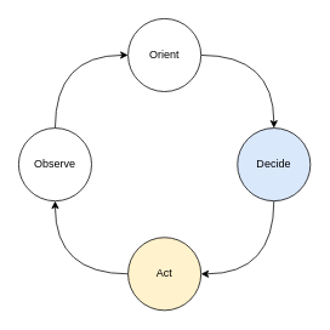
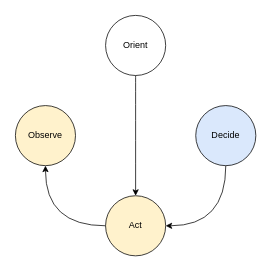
- <mxCell id="4" style="edgeStyle=orthogonalEdgeStyle;curved=1;rounded=0;orthogonalLoop=1;jettySize=auto;html=1;" edge="1" parent="1" source="5" target="9"><mxGeometry relative="1" as="geometry" /></mxCell>
+ <mxCell id="4" style="edgeStyle=orthogonalEdgeStyle;curved=1;rounded=0;orthogonalLoop=1;jettySize=auto;html=1;" edge="1" parent="1" source="5" target="7"><mxGeometry relative="1" as="geometry" /></mxCell>
- <mxCell id="2" style="edgeStyle=orthogonalEdgeStyle;curved=1;rounded=0;orthogonalLoop=1;jettySize=auto;html=1;entryX=0;entryY=0.5;entryDx=0;entryDy=0;exitX=0.5;exitY=0;exitDx=0;exitDy=0;" edge="1" parent="1" source="3" target="5"><mxGeometry relative="1" as="geometry" /></mxCell>
- <mxCell id="3" value="Observe" style="ellipse;whiteSpace=wrap;html=1;aspect=fixed;" vertex="1" parent="1"><mxGeometry x="20" y="140" width="80" height="80" as="geometry" /></mxCell>
+ <mxCell id="3" value="Observe" style="ellipse;whiteSpace=wrap;html=1;aspect=fixed;fillColor=#fff2cc;" vertex="1" parent="1"><mxGeometry x="20" y="140" width="80" height="80" as="geometry" /></mxCell>
